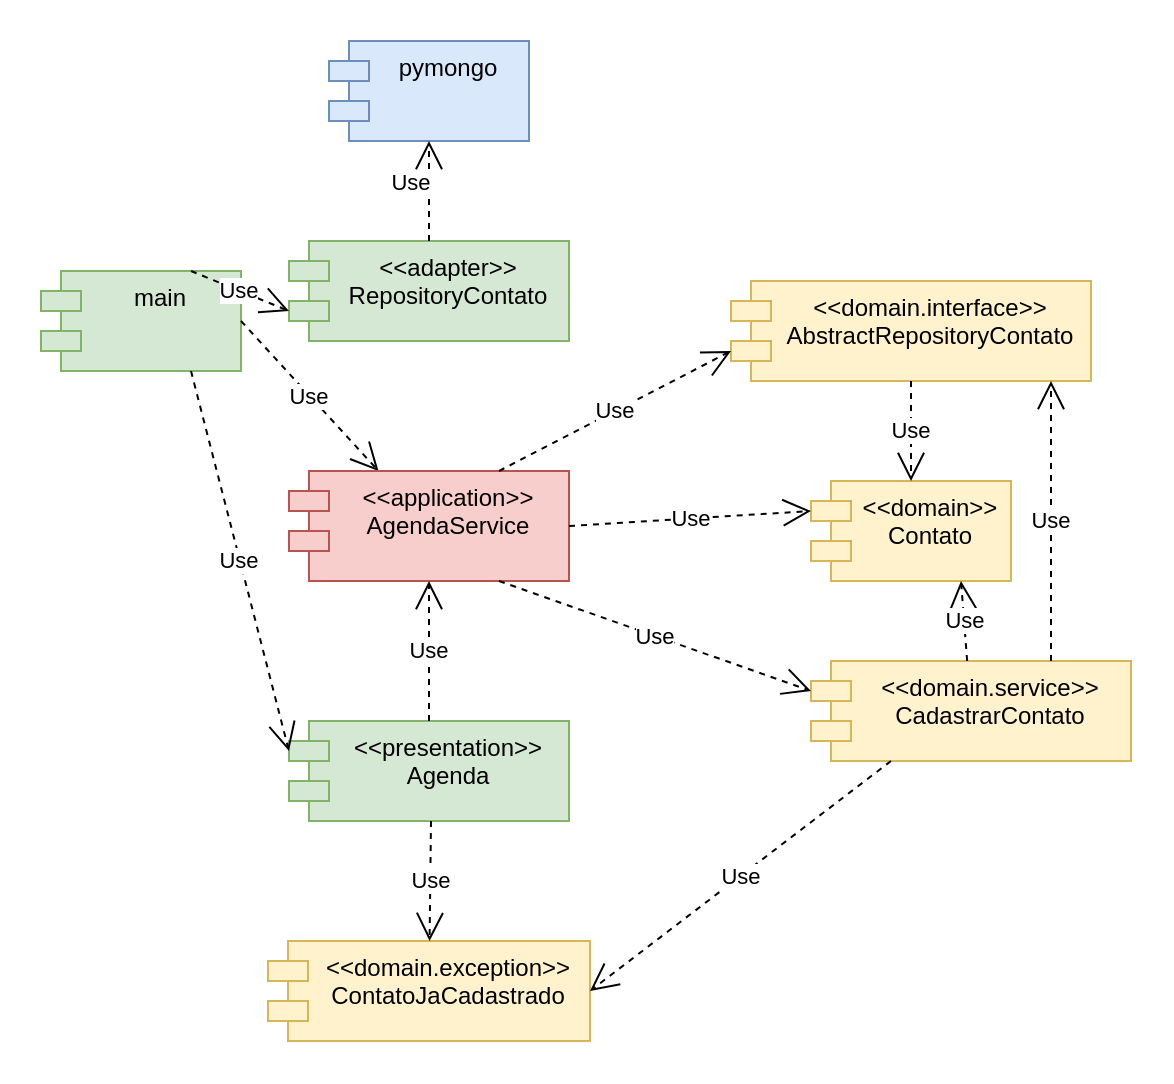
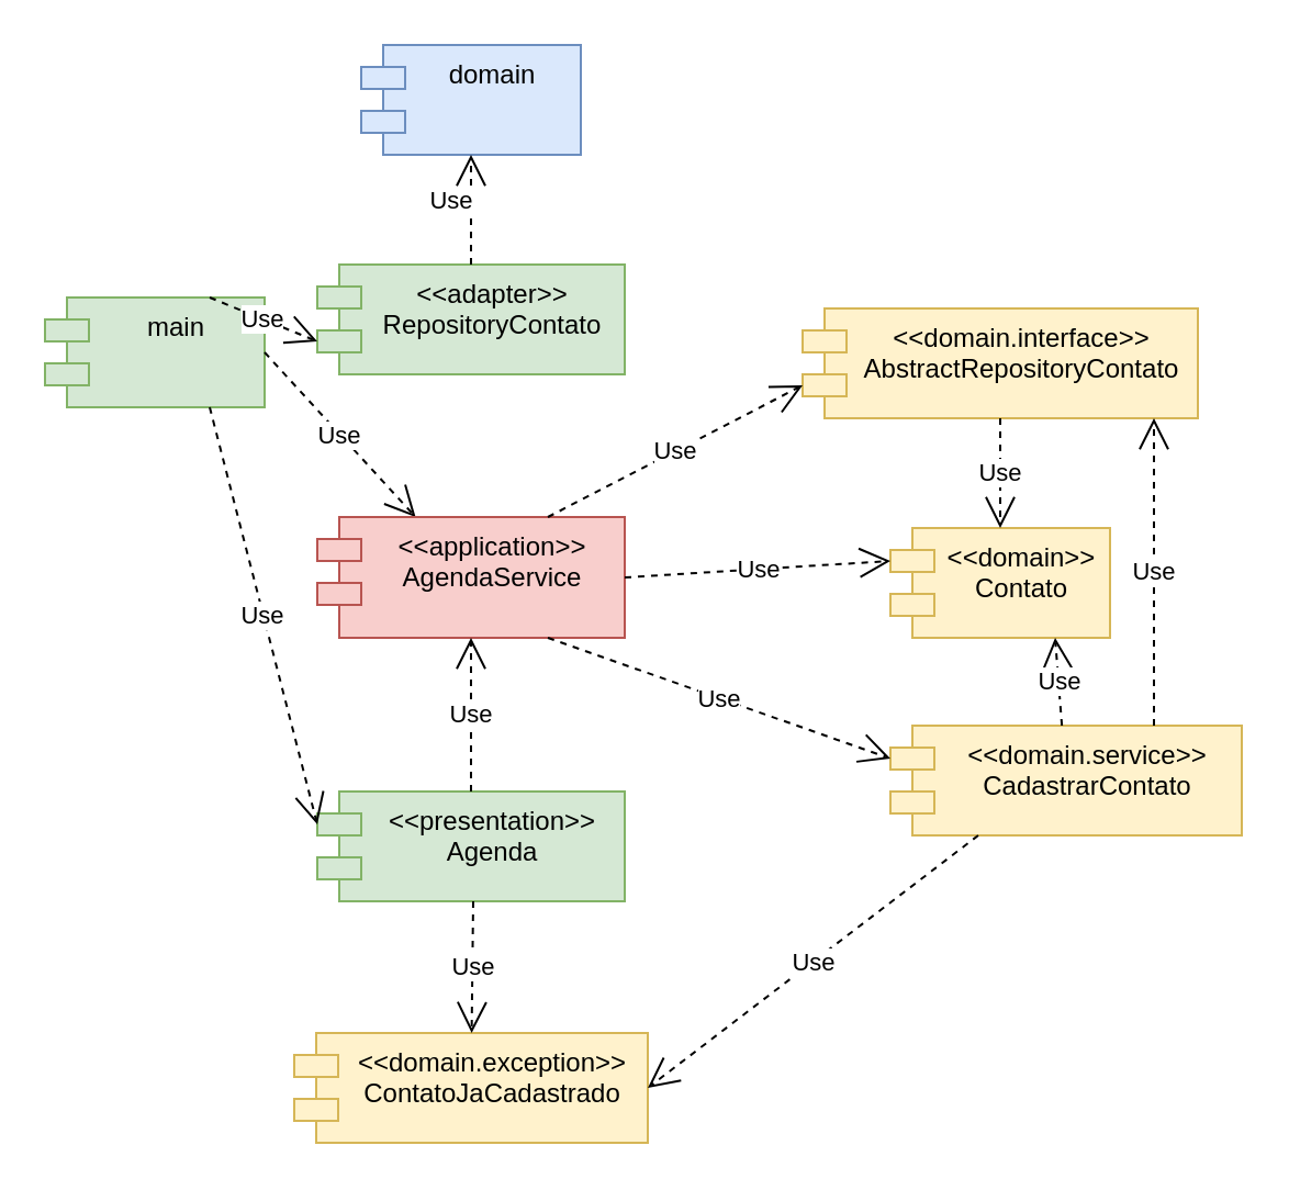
- <mxCell id="22" value="pymongo" style="shape=module;align=left;spacingLeft=20;align=center;verticalAlign=top;fillColor=#dae8fc;strokeColor=#6c8ebf;" vertex="1" parent="1"><mxGeometry x="164" y="20" width="100" height="50" as="geometry" /></mxCell>
+ <mxCell id="22" value="domain" style="shape=module;align=left;spacingLeft=20;align=center;verticalAlign=top;fillColor=#dae8fc;strokeColor=#6c8ebf;" vertex="1" parent="1"><mxGeometry x="164" y="20" width="100" height="50" as="geometry" /></mxCell>
